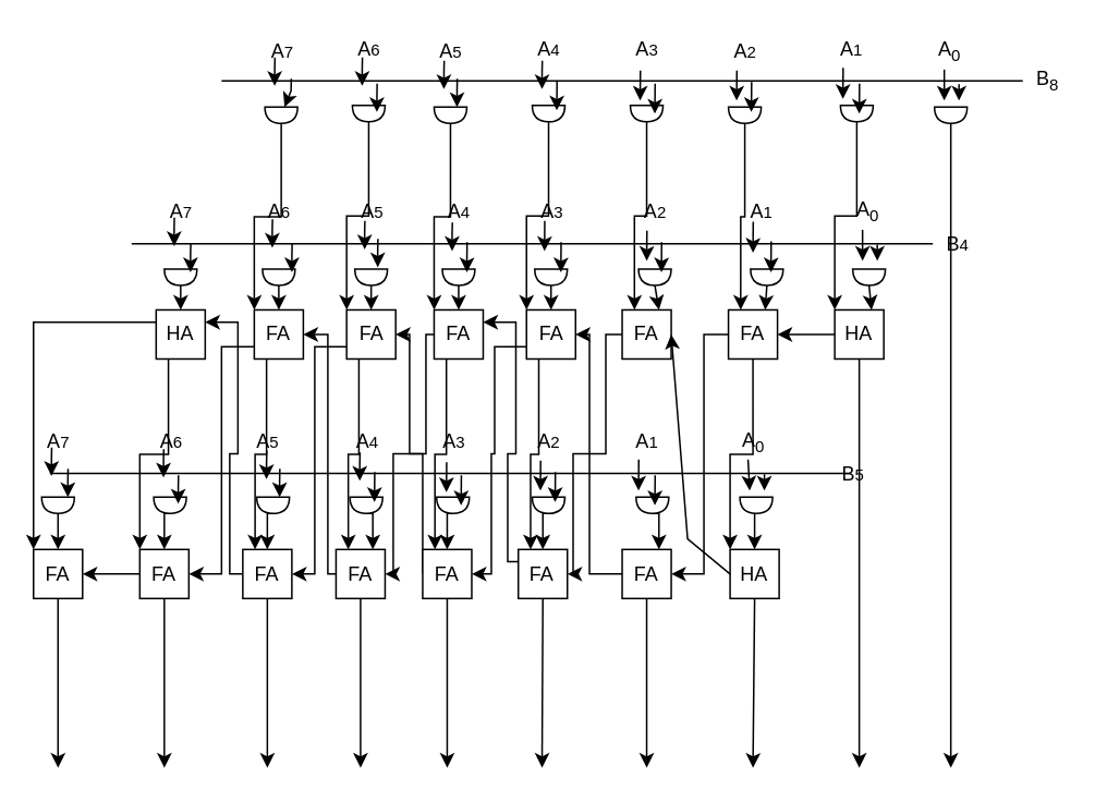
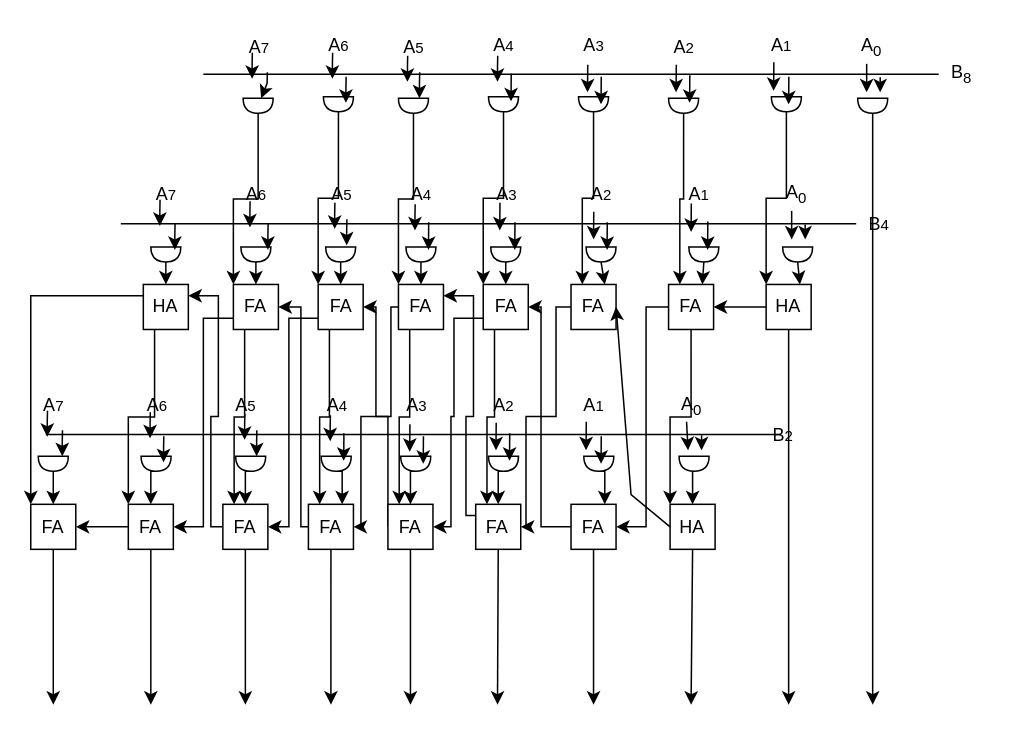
- <mxCell id="12" value="B&lt;span style=&quot;font-size: 10px;&quot;&gt;5&lt;/span&gt;" style="text;html=1;align=center;verticalAlign=middle;resizable=0;points=[];autosize=1;strokeColor=none;fillColor=none;" parent="1" vertex="1"><mxGeometry x="506" y="279.5" width="30" height="20" as="geometry" /></mxCell>
+ <mxCell id="12" value="B&lt;span style=&quot;font-size: 10px;&quot;&gt;2&lt;/span&gt;" style="text;html=1;align=center;verticalAlign=middle;resizable=0;points=[];autosize=1;strokeColor=none;fillColor=none;" parent="1" vertex="1"><mxGeometry x="506" y="279.5" width="30" height="20" as="geometry" /></mxCell>
